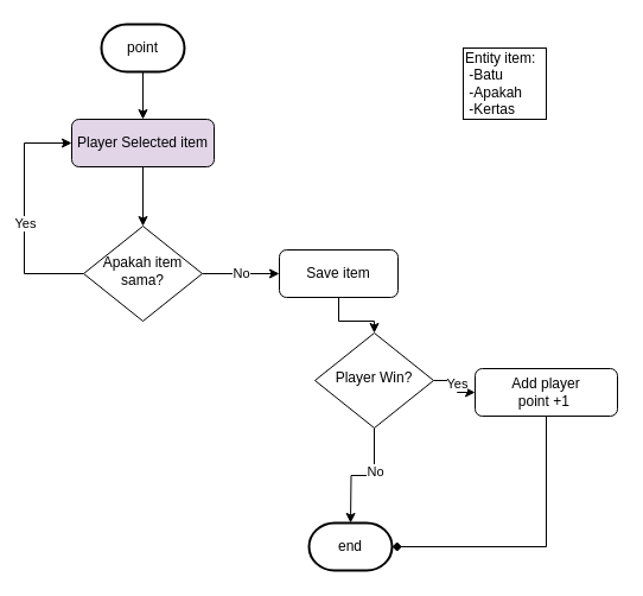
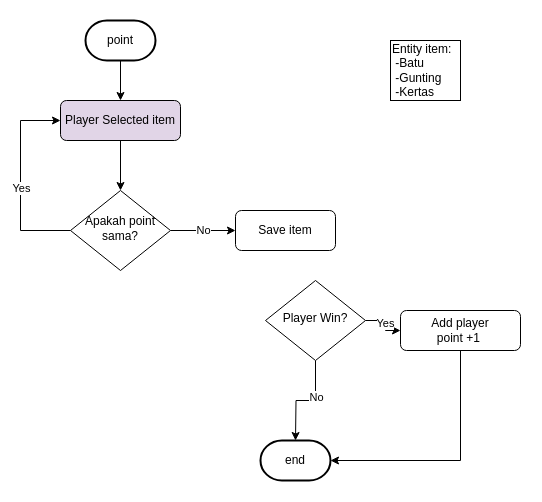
- <mxCell id="19" value="Entity item:&lt;br&gt;&amp;nbsp;-Batu&lt;br&gt;&amp;nbsp;-Apakah&lt;br&gt;&amp;nbsp;-Kertas" style="text;html=1;align=left;verticalAlign=middle;resizable=0;points=[];autosize=1;fillColor=#ffffff;strokeColor=#000000;" vertex="1" parent="1"><mxGeometry x="390" y="40" width="70" height="60" as="geometry" /></mxCell>
+ <mxCell id="19" value="Entity item:&lt;br&gt;&amp;nbsp;-Batu&lt;br&gt;&amp;nbsp;-Gunting&lt;br&gt;&amp;nbsp;-Kertas" style="text;html=1;align=left;verticalAlign=middle;resizable=0;points=[];autosize=1;fillColor=#ffffff;strokeColor=#000000;" vertex="1" parent="1"><mxGeometry x="390" y="40" width="70" height="60" as="geometry" /></mxCell>
- <mxCell id="7" value="Apakah item sama?" style="rhombus;whiteSpace=wrap;html=1;shadow=0;fontFamily=Helvetica;fontSize=12;align=center;strokeWidth=1;spacing=6;spacingTop=-4;" parent="1" vertex="1"><mxGeometry x="70" y="190" width="100" height="80" as="geometry" /></mxCell>
+ <mxCell id="7" value="Apakah point sama?" style="rhombus;whiteSpace=wrap;html=1;shadow=0;fontFamily=Helvetica;fontSize=12;align=center;strokeWidth=1;spacing=6;spacingTop=-4;" parent="1" vertex="1"><mxGeometry x="70" y="190" width="100" height="80" as="geometry" /></mxCell>
- <mxCell id="8" style="edgeStyle=orthogonalEdgeStyle;rounded=0;orthogonalLoop=1;jettySize=auto;html=1;" edge="1" parent="1" source="9" target="13"><mxGeometry relative="1" as="geometry" /></mxCell>
- <mxCell id="14" style="edgeStyle=orthogonalEdgeStyle;rounded=0;orthogonalLoop=1;jettySize=auto;html=1;entryX=1;entryY=0.5;entryDx=0;entryDy=0;entryPerimeter=0;endArrow=diamond;" edge="1" parent="1" source="15" target="18"><mxGeometry relative="1" as="geometry"><Array as="points"><mxPoint x="460" y="460" /></Array></mxGeometry></mxCell>
+ <mxCell id="14" style="edgeStyle=orthogonalEdgeStyle;rounded=0;orthogonalLoop=1;jettySize=auto;html=1;entryX=1;entryY=0.5;entryDx=0;entryDy=0;entryPerimeter=0;" edge="1" parent="1" source="15" target="18"><mxGeometry relative="1" as="geometry"><Array as="points"><mxPoint x="460" y="460" /></Array></mxGeometry></mxCell>
